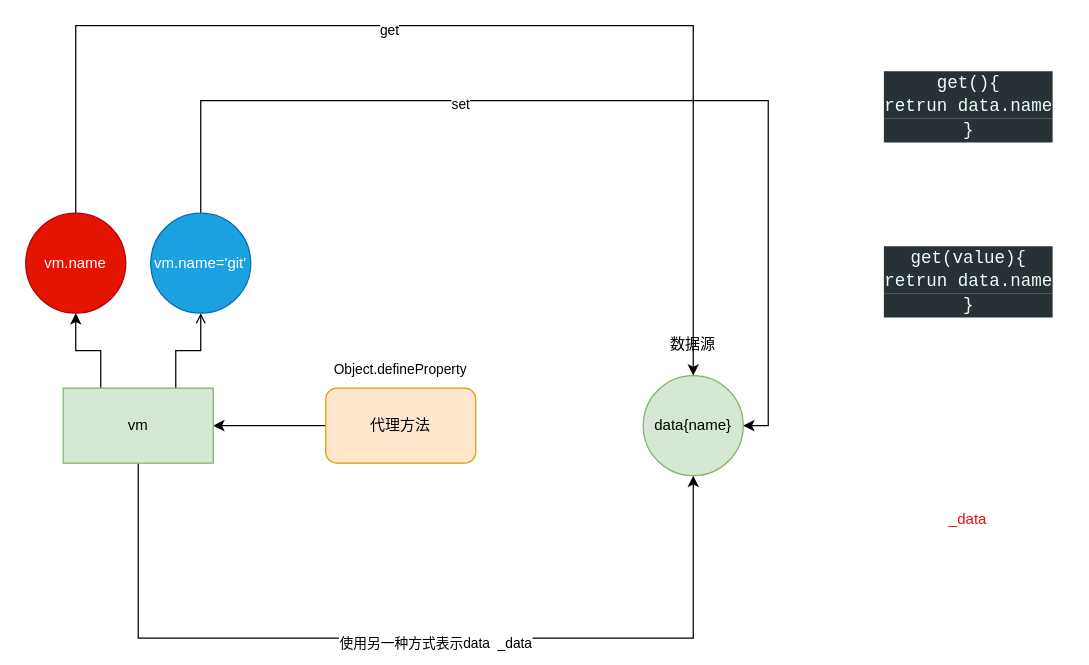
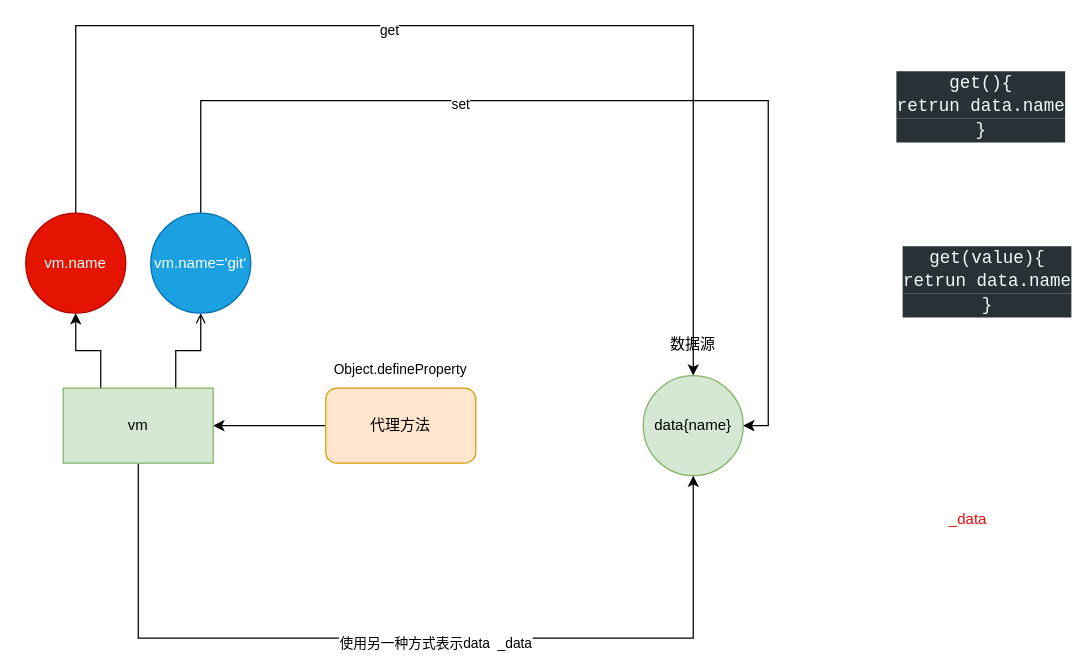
- <mxCell id="18" value="&lt;div style=&quot;color: rgb(242, 255, 252); background-color: rgb(39, 49, 54); font-family: Consolas, &amp;quot;Courier New&amp;quot;, monospace; font-size: 14px; line-height: 19px;&quot;&gt;get(){&lt;/div&gt;&lt;div style=&quot;color: rgb(242, 255, 252); background-color: rgb(39, 49, 54); font-family: Consolas, &amp;quot;Courier New&amp;quot;, monospace; font-size: 14px; line-height: 19px;&quot;&gt;retrun data.name&lt;/div&gt;&lt;div style=&quot;color: rgb(242, 255, 252); background-color: rgb(39, 49, 54); font-family: Consolas, &amp;quot;Courier New&amp;quot;, monospace; font-size: 14px; line-height: 19px;&quot;&gt;}&lt;br&gt;&lt;/div&gt;" style="text;html=1;align=center;verticalAlign=middle;resizable=0;points=[];autosize=1;strokeColor=none;fillColor=none;" parent="1" vertex="1"><mxGeometry x="699" y="50" width="150" height="70" as="geometry" /></mxCell>
+ <mxCell id="18" value="&lt;div style=&quot;color: rgb(242, 255, 252); background-color: rgb(39, 49, 54); font-family: Consolas, &amp;quot;Courier New&amp;quot;, monospace; font-size: 14px; line-height: 19px;&quot;&gt;get(){&lt;/div&gt;&lt;div style=&quot;color: rgb(242, 255, 252); background-color: rgb(39, 49, 54); font-family: Consolas, &amp;quot;Courier New&amp;quot;, monospace; font-size: 14px; line-height: 19px;&quot;&gt;retrun data.name&lt;/div&gt;&lt;div style=&quot;color: rgb(242, 255, 252); background-color: rgb(39, 49, 54); font-family: Consolas, &amp;quot;Courier New&amp;quot;, monospace; font-size: 14px; line-height: 19px;&quot;&gt;}&lt;br&gt;&lt;/div&gt;" style="text;html=1;align=center;verticalAlign=middle;resizable=0;points=[];autosize=1;strokeColor=none;fillColor=none;" parent="1" vertex="1"><mxGeometry x="709" y="50" width="150" height="70" as="geometry" /></mxCell>
- <mxCell id="19" value="&lt;div style=&quot;color: rgb(242, 255, 252); background-color: rgb(39, 49, 54); font-family: Consolas, &amp;quot;Courier New&amp;quot;, monospace; font-size: 14px; line-height: 19px;&quot;&gt;get(value){&lt;/div&gt;&lt;div style=&quot;color: rgb(242, 255, 252); background-color: rgb(39, 49, 54); font-family: Consolas, &amp;quot;Courier New&amp;quot;, monospace; font-size: 14px; line-height: 19px;&quot;&gt;retrun data.name&lt;/div&gt;&lt;div style=&quot;color: rgb(242, 255, 252); background-color: rgb(39, 49, 54); font-family: Consolas, &amp;quot;Courier New&amp;quot;, monospace; font-size: 14px; line-height: 19px;&quot;&gt;}&lt;br&gt;&lt;/div&gt;" style="text;html=1;align=center;verticalAlign=middle;resizable=0;points=[];autosize=1;strokeColor=none;fillColor=none;" parent="1" vertex="1"><mxGeometry x="699" y="190" width="150" height="70" as="geometry" /></mxCell>
+ <mxCell id="19" value="&lt;div style=&quot;color: rgb(242, 255, 252); background-color: rgb(39, 49, 54); font-family: Consolas, &amp;quot;Courier New&amp;quot;, monospace; font-size: 14px; line-height: 19px;&quot;&gt;get(value){&lt;/div&gt;&lt;div style=&quot;color: rgb(242, 255, 252); background-color: rgb(39, 49, 54); font-family: Consolas, &amp;quot;Courier New&amp;quot;, monospace; font-size: 14px; line-height: 19px;&quot;&gt;retrun data.name&lt;/div&gt;&lt;div style=&quot;color: rgb(242, 255, 252); background-color: rgb(39, 49, 54); font-family: Consolas, &amp;quot;Courier New&amp;quot;, monospace; font-size: 14px; line-height: 19px;&quot;&gt;}&lt;br&gt;&lt;/div&gt;" style="text;html=1;align=center;verticalAlign=middle;resizable=0;points=[];autosize=1;strokeColor=none;fillColor=none;" parent="1" vertex="1"><mxGeometry x="714" y="190" width="150" height="70" as="geometry" /></mxCell>
